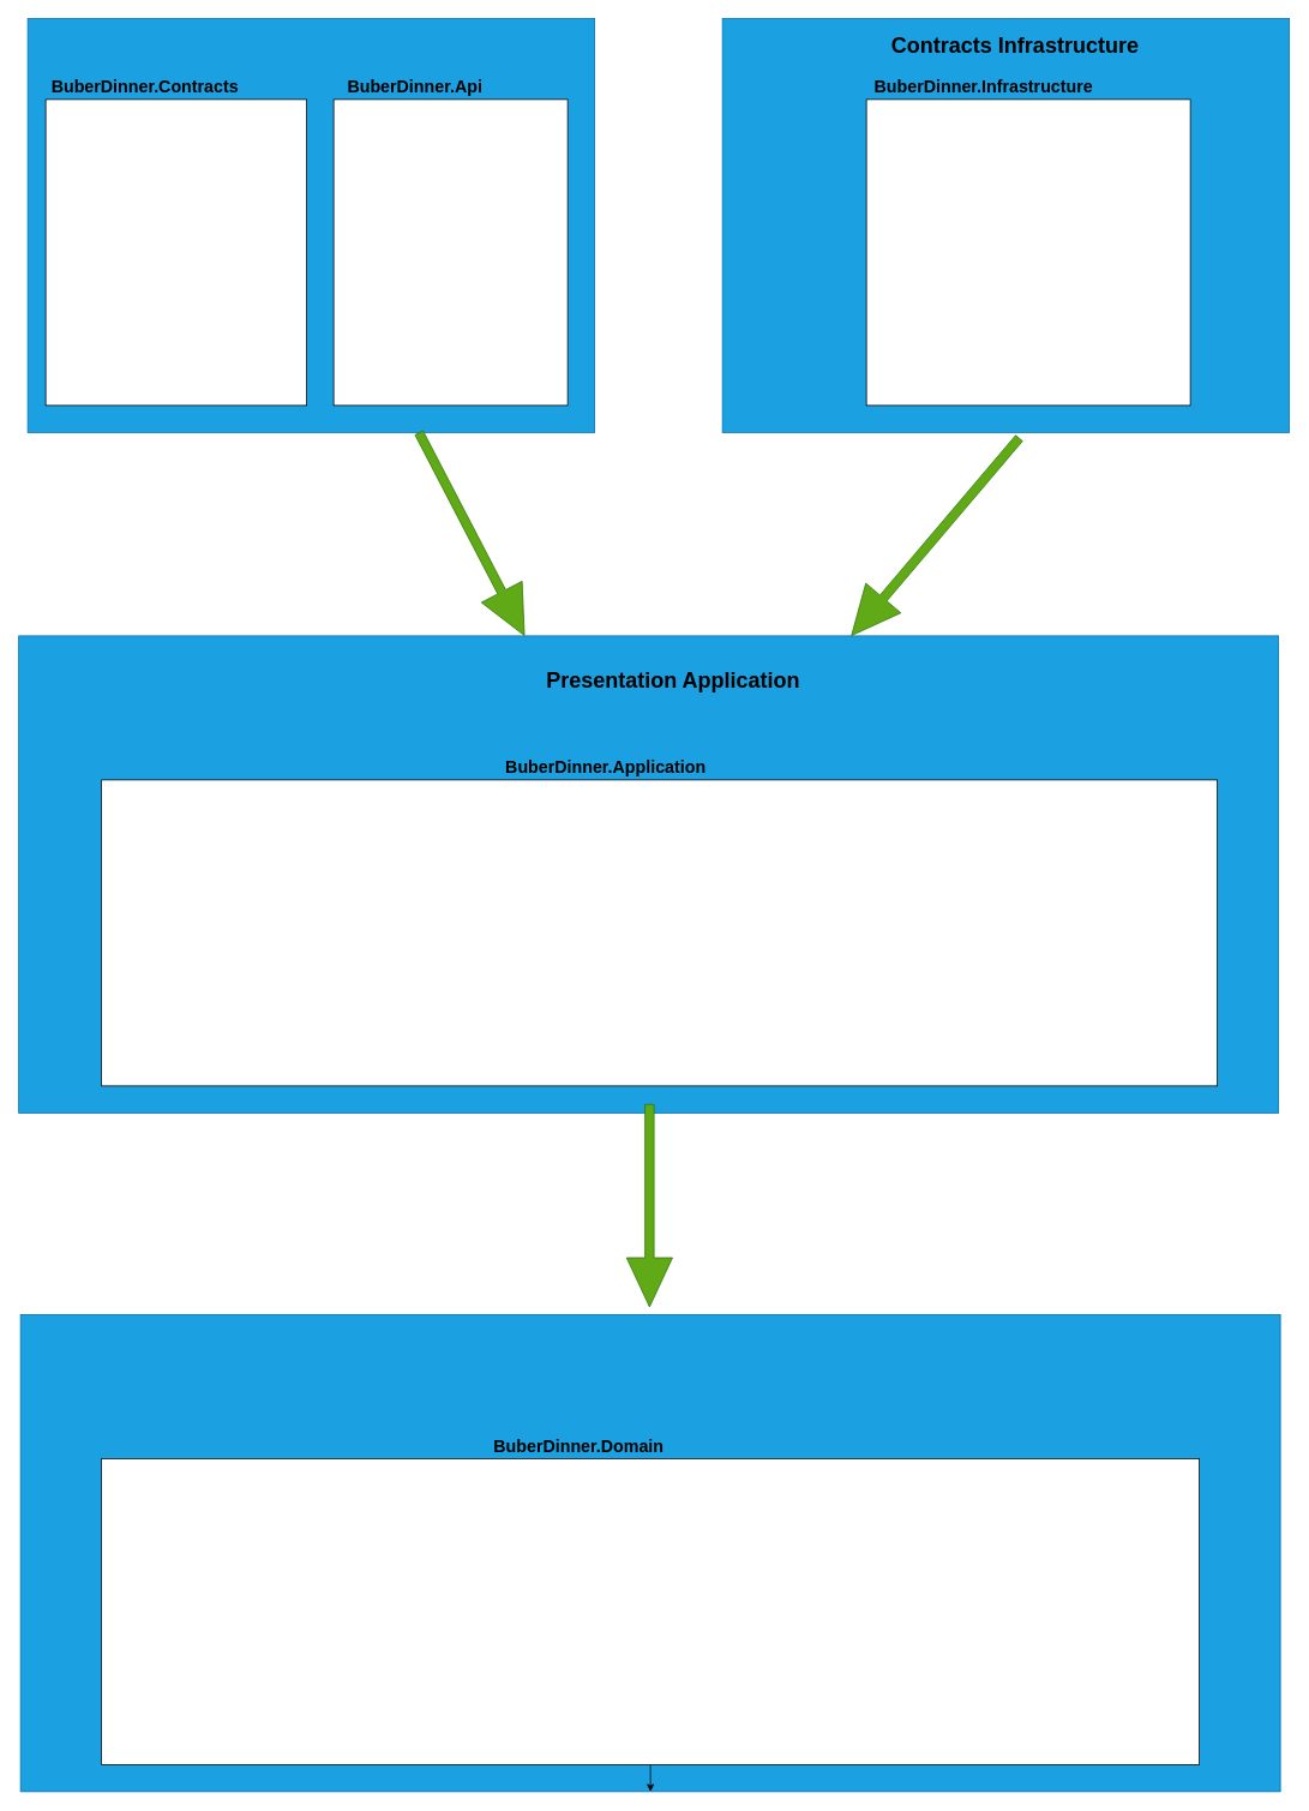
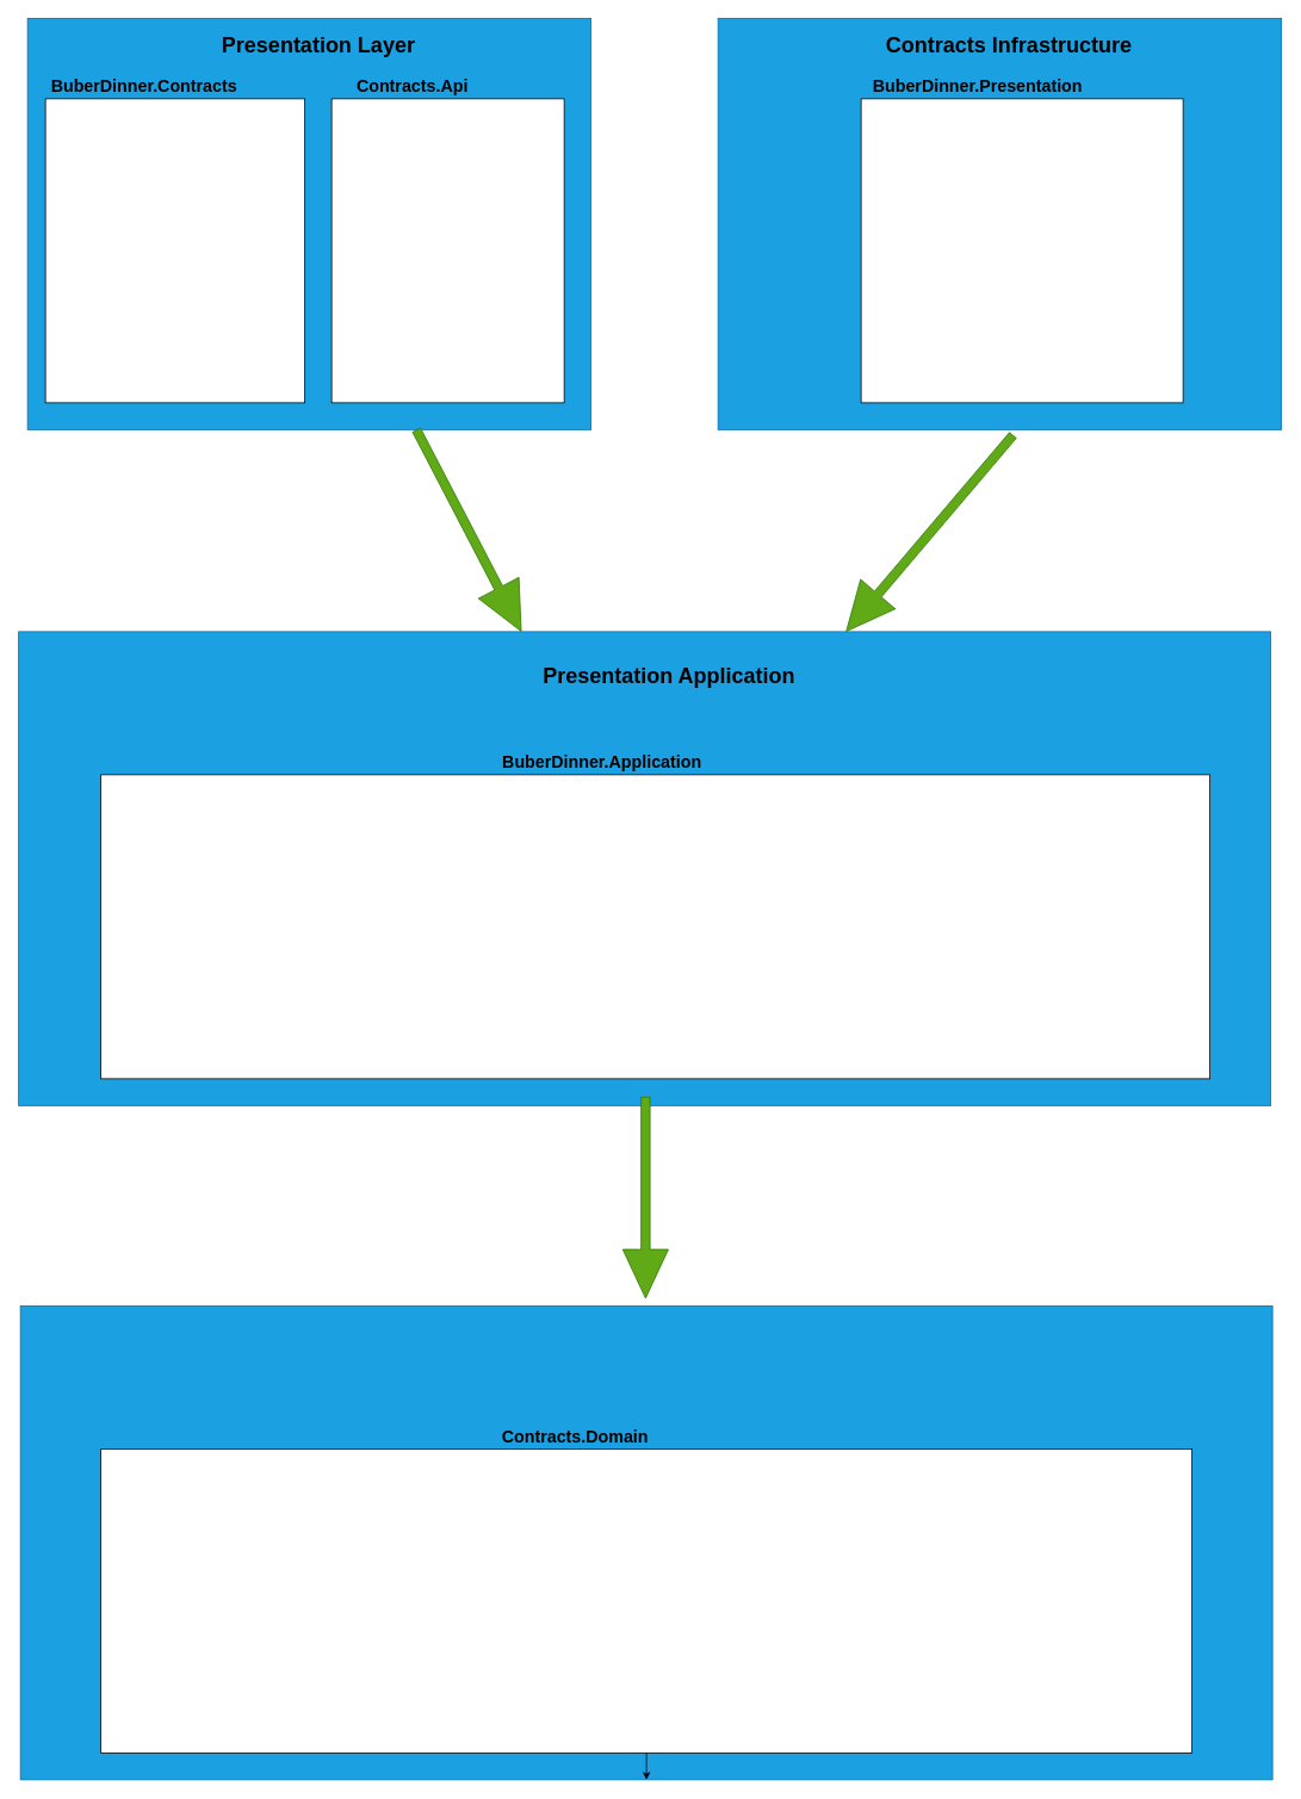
+ <mxCell id="3" value="Presentation Layer" style="text;strokeColor=none;fillColor=none;html=1;fontSize=24;fontStyle=1;verticalAlign=middle;align=center;" parent="1" vertex="1"><mxGeometry x="230" y="30" width="250" height="40" as="geometry" /></mxCell>
- <mxCell id="7" value="&lt;font color=&quot;#000000&quot; style=&quot;font-size: 19px;&quot;&gt;BuberDinner.Api&lt;/font&gt;" style="text;strokeColor=none;fillColor=none;html=1;fontSize=24;fontStyle=1;verticalAlign=middle;align=center;" parent="1" vertex="1"><mxGeometry x="370" y="70" width="180" height="50" as="geometry" /></mxCell>
+ <mxCell id="7" value="&lt;font color=&quot;#000000&quot; style=&quot;font-size: 19px;&quot;&gt;Contracts.Api&lt;/font&gt;" style="text;strokeColor=none;fillColor=none;html=1;fontSize=24;fontStyle=1;verticalAlign=middle;align=center;" parent="1" vertex="1"><mxGeometry x="370" y="70" width="180" height="50" as="geometry" /></mxCell>
- <mxCell id="11" value="&lt;font color=&quot;#000000&quot; style=&quot;font-size: 19px;&quot;&gt;BuberDinner.Infrastructure&lt;/font&gt;" style="text;strokeColor=none;fillColor=none;html=1;fontSize=24;fontStyle=1;verticalAlign=middle;align=center;" vertex="1" parent="1"><mxGeometry x="962" y="70" width="260" height="50" as="geometry" /></mxCell>
+ <mxCell id="11" value="&lt;font color=&quot;#000000&quot; style=&quot;font-size: 19px;&quot;&gt;BuberDinner.Presentation&lt;/font&gt;" style="text;strokeColor=none;fillColor=none;html=1;fontSize=24;fontStyle=1;verticalAlign=middle;align=center;" vertex="1" parent="1"><mxGeometry x="962" y="70" width="260" height="50" as="geometry" /></mxCell>
- <mxCell id="19" value="&lt;font color=&quot;#000000&quot; style=&quot;font-size: 19px;&quot;&gt;BuberDinner.Domain&lt;/font&gt;" style="text;strokeColor=none;fillColor=none;html=1;fontSize=24;fontStyle=1;verticalAlign=middle;align=center;" vertex="1" parent="1"><mxGeometry x="552" y="1580" width="180" height="50" as="geometry" /></mxCell>
+ <mxCell id="19" value="&lt;font color=&quot;#000000&quot; style=&quot;font-size: 19px;&quot;&gt;Contracts.Domain&lt;/font&gt;" style="text;strokeColor=none;fillColor=none;html=1;fontSize=24;fontStyle=1;verticalAlign=middle;align=center;" vertex="1" parent="1"><mxGeometry x="552" y="1580" width="180" height="50" as="geometry" /></mxCell>
